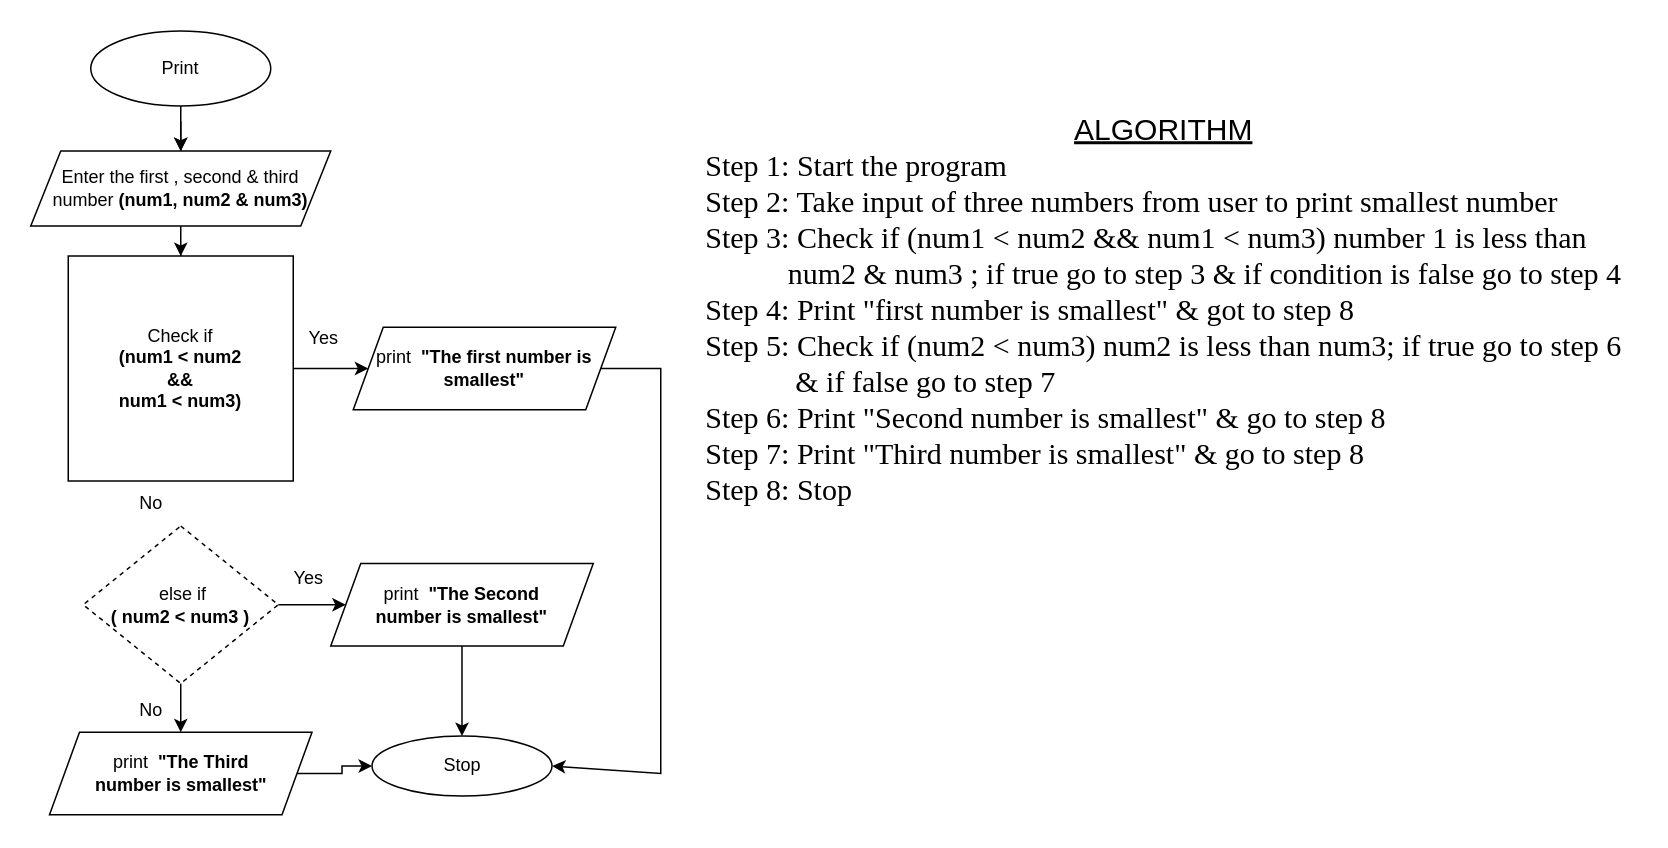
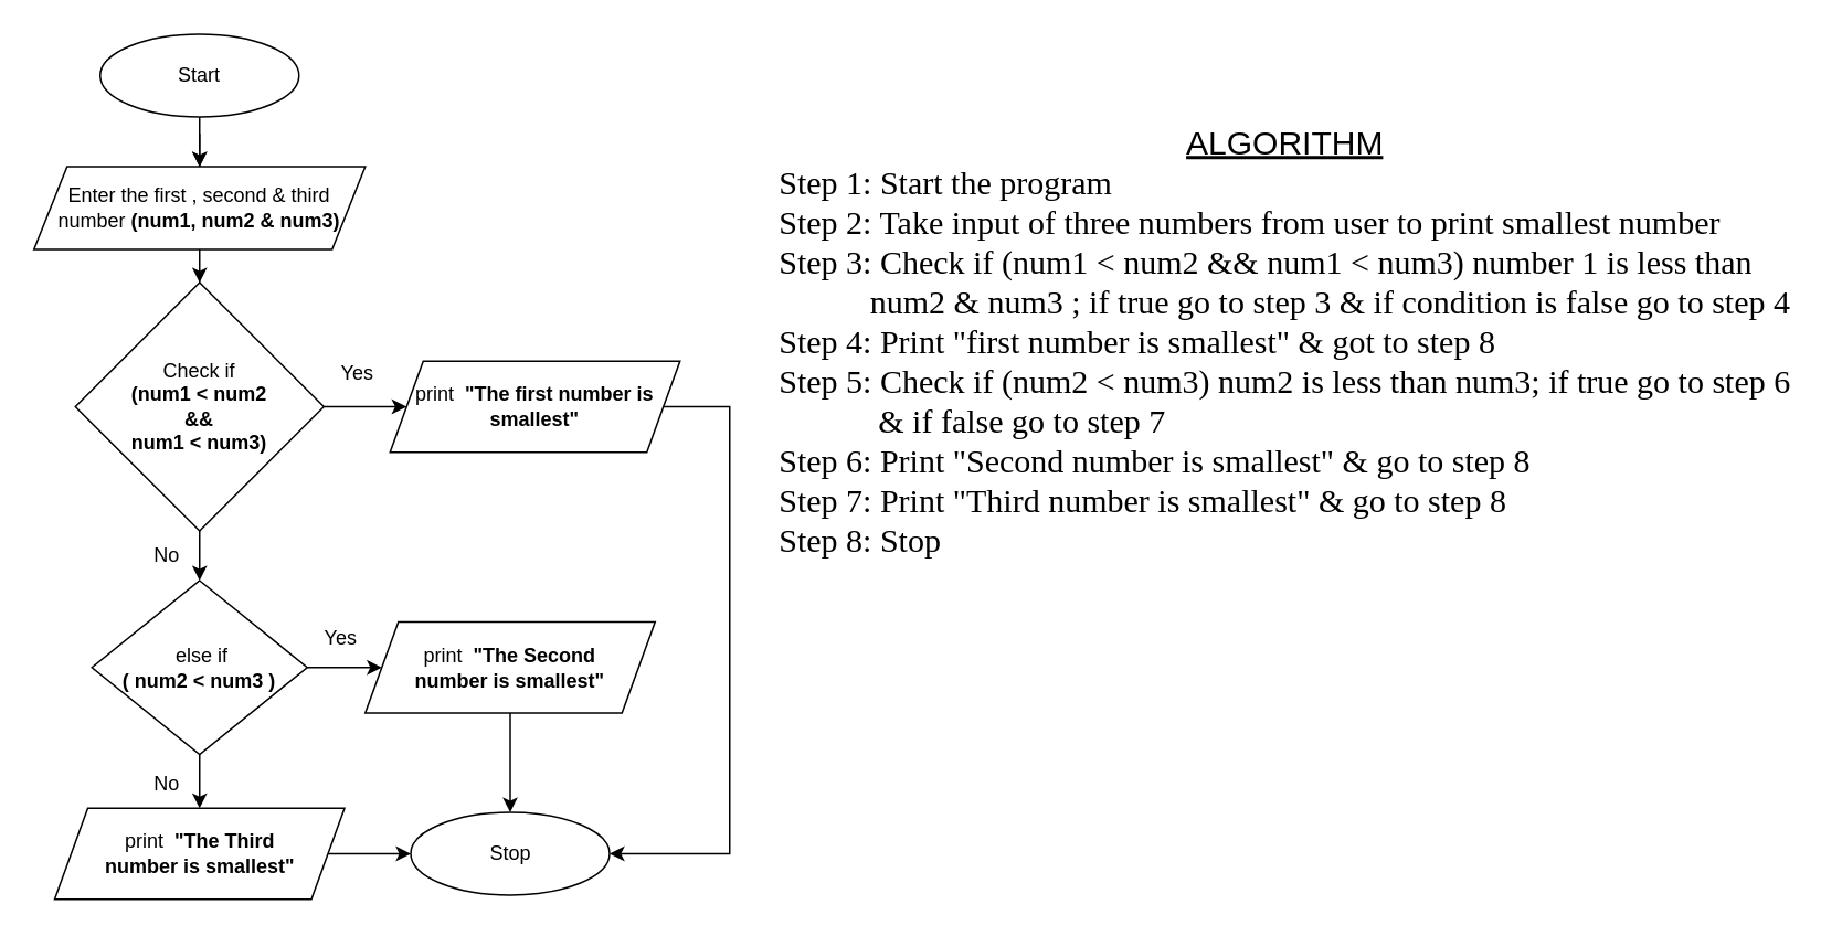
- <mxCell id="7" value="Print" style="ellipse;whiteSpace=wrap;html=1;" parent="1" vertex="1"><mxGeometry x="60" y="20" width="120" height="50" as="geometry" /></mxCell>
+ <mxCell id="7" value="Start" style="ellipse;whiteSpace=wrap;html=1;" parent="1" vertex="1"><mxGeometry x="60" y="20" width="120" height="50" as="geometry" /></mxCell>
- <mxCell id="13" value="Check if&lt;br&gt;&lt;b&gt;(num1 &amp;lt; num2&lt;br&gt;&amp;amp;&amp;amp;&lt;br&gt;num1 &amp;lt; num3)&lt;/b&gt;" style="whiteSpace=wrap;html=1;rounded=0;" parent="1" vertex="1"><mxGeometry x="45" y="170" width="150" height="150" as="geometry" /></mxCell>
+ <mxCell id="13" value="Check if&lt;br&gt;&lt;b&gt;(num1 &amp;lt; num2&lt;br&gt;&amp;amp;&amp;amp;&lt;br&gt;num1 &amp;lt; num3)&lt;/b&gt;" style="rhombus;whiteSpace=wrap;html=1;" parent="1" vertex="1"><mxGeometry x="45" y="170" width="150" height="150" as="geometry" /></mxCell>
+ <mxCell id="11" value="" style="edgeStyle=orthogonalEdgeStyle;rounded=0;orthogonalLoop=1;jettySize=auto;html=1;" parent="1" source="13" target="16" edge="1"><mxGeometry relative="1" as="geometry" /></mxCell>
- <mxCell id="16" value="&amp;nbsp;else if&lt;br&gt;&lt;b&gt;( num2 &amp;lt; num3 )&lt;/b&gt;" style="rhombus;whiteSpace=wrap;html=1;dashed=1;" parent="1" vertex="1"><mxGeometry x="55" y="350" width="130" height="105" as="geometry" /></mxCell>
+ <mxCell id="16" value="&amp;nbsp;else if&lt;br&gt;&lt;b&gt;( num2 &amp;lt; num3 )&lt;/b&gt;" style="rhombus;whiteSpace=wrap;html=1;" parent="1" vertex="1"><mxGeometry x="55" y="350" width="130" height="105" as="geometry" /></mxCell>
- <mxCell id="9" value="Stop" style="ellipse;whiteSpace=wrap;html=1;" parent="1" vertex="1"><mxGeometry x="247.5" y="490" width="120" height="40" as="geometry" /></mxCell>
+ <mxCell id="9" value="Stop" style="ellipse;whiteSpace=wrap;html=1;" parent="1" vertex="1"><mxGeometry x="247.5" y="490" width="120" height="50" as="geometry" /></mxCell>
